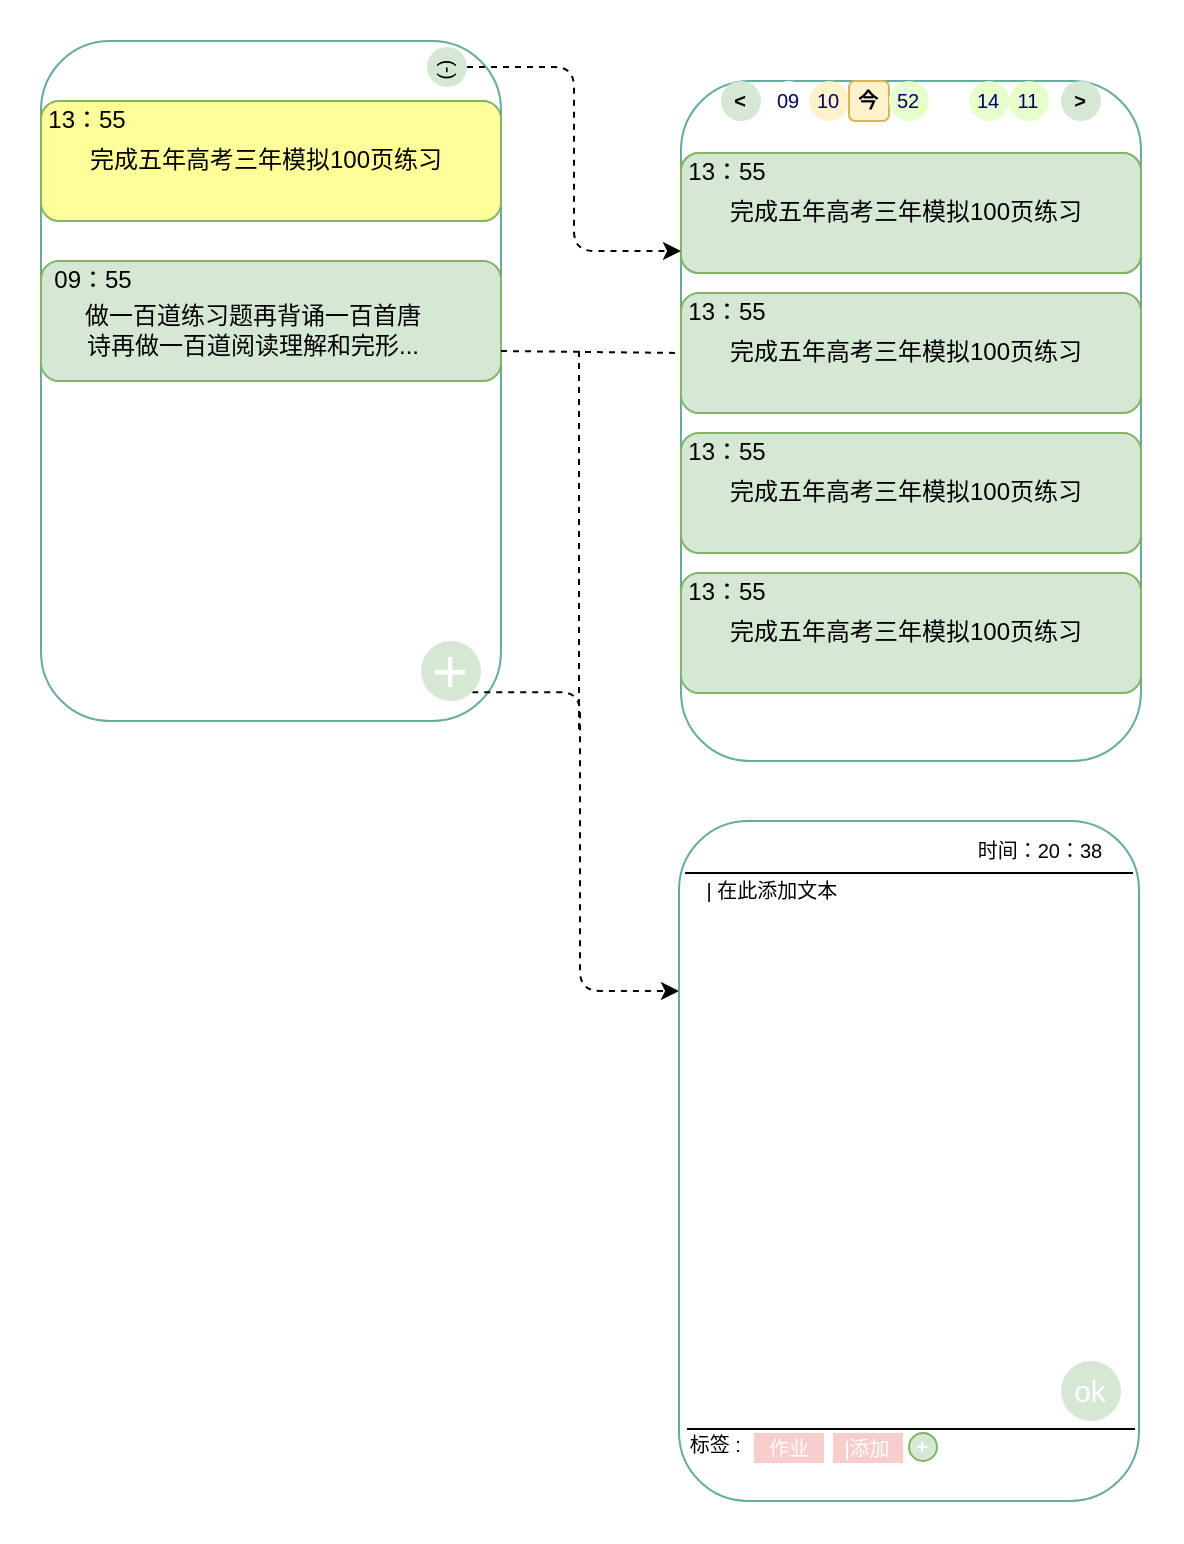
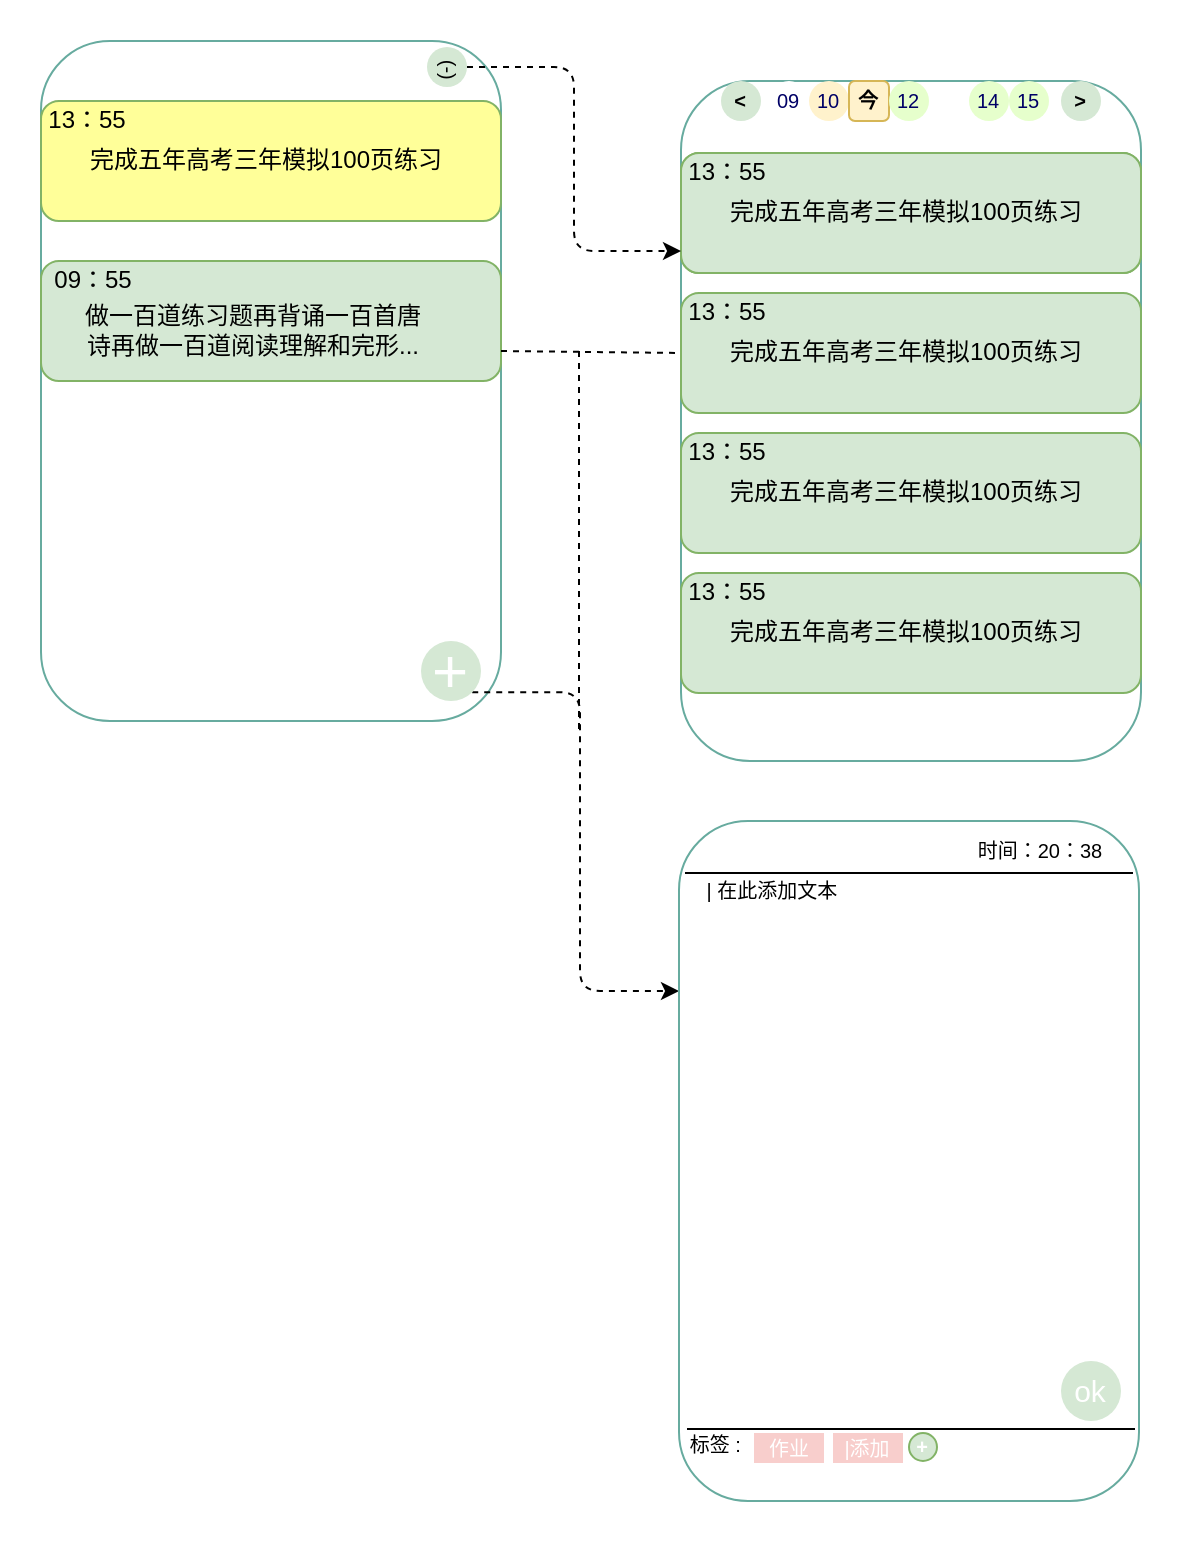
- <mxCell id="50" value="52" style="ellipse;whiteSpace=wrap;html=1;aspect=fixed;rounded=1;shadow=0;glass=0;sketch=0;fontSize=10;fontColor=#000066;strokeColor=none;fillColor=#E6FFCC;align=center;horizontal=1;" parent="44" vertex="1"><mxGeometry x="84" width="20" height="20" as="geometry" /></mxCell>
+ <mxCell id="50" value="12" style="ellipse;whiteSpace=wrap;html=1;aspect=fixed;rounded=1;shadow=0;glass=0;sketch=0;fontSize=10;fontColor=#000066;strokeColor=none;fillColor=#E6FFCC;align=center;horizontal=1;" parent="44" vertex="1"><mxGeometry x="84" width="20" height="20" as="geometry" /></mxCell>
- <mxCell id="52" value="11" style="ellipse;whiteSpace=wrap;html=1;aspect=fixed;rounded=1;shadow=0;glass=0;sketch=0;fontSize=10;fontColor=#000066;strokeColor=none;fillColor=#E6FFCC;align=center;horizontal=1;" parent="44" vertex="1"><mxGeometry x="144" width="20" height="20" as="geometry" /></mxCell>
+ <mxCell id="52" value="15" style="ellipse;whiteSpace=wrap;html=1;aspect=fixed;rounded=1;shadow=0;glass=0;sketch=0;fontSize=10;fontColor=#000066;strokeColor=none;fillColor=#E6FFCC;align=center;horizontal=1;" parent="44" vertex="1"><mxGeometry x="144" width="20" height="20" as="geometry" /></mxCell>
